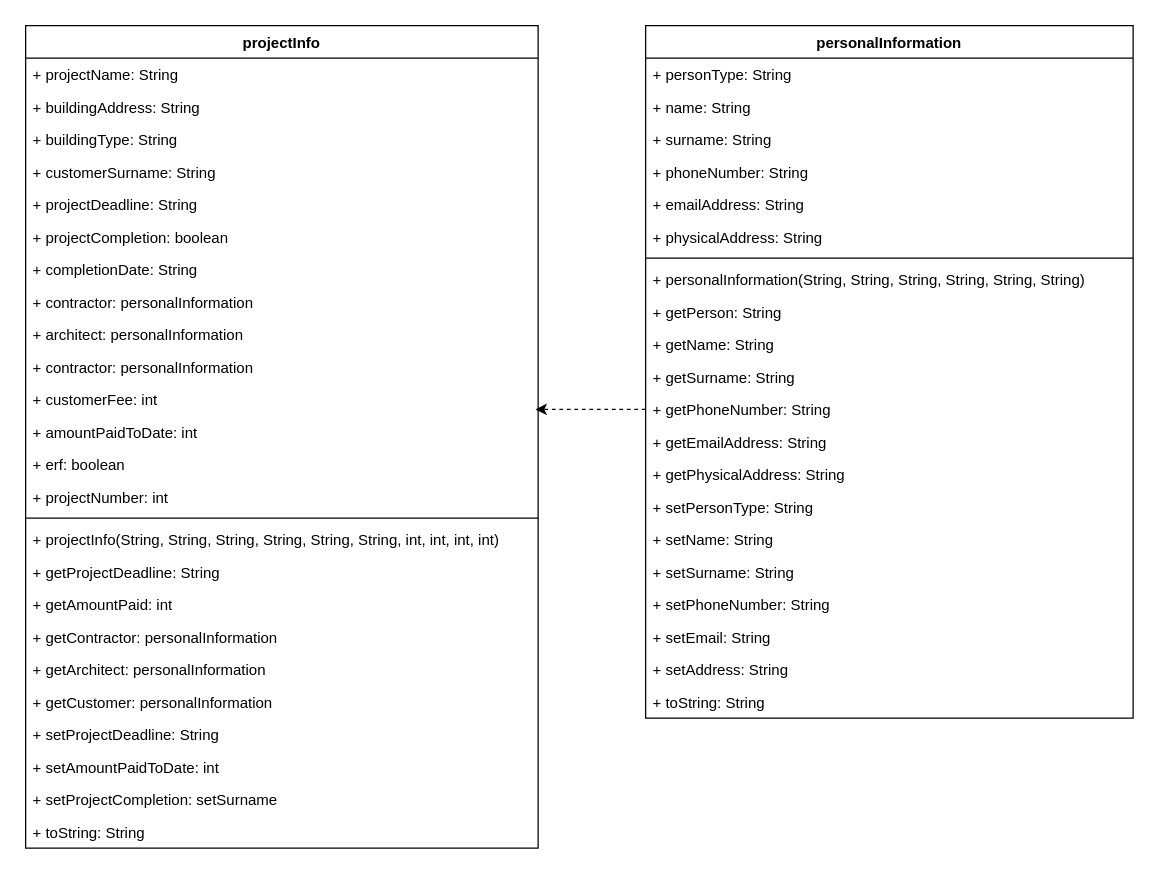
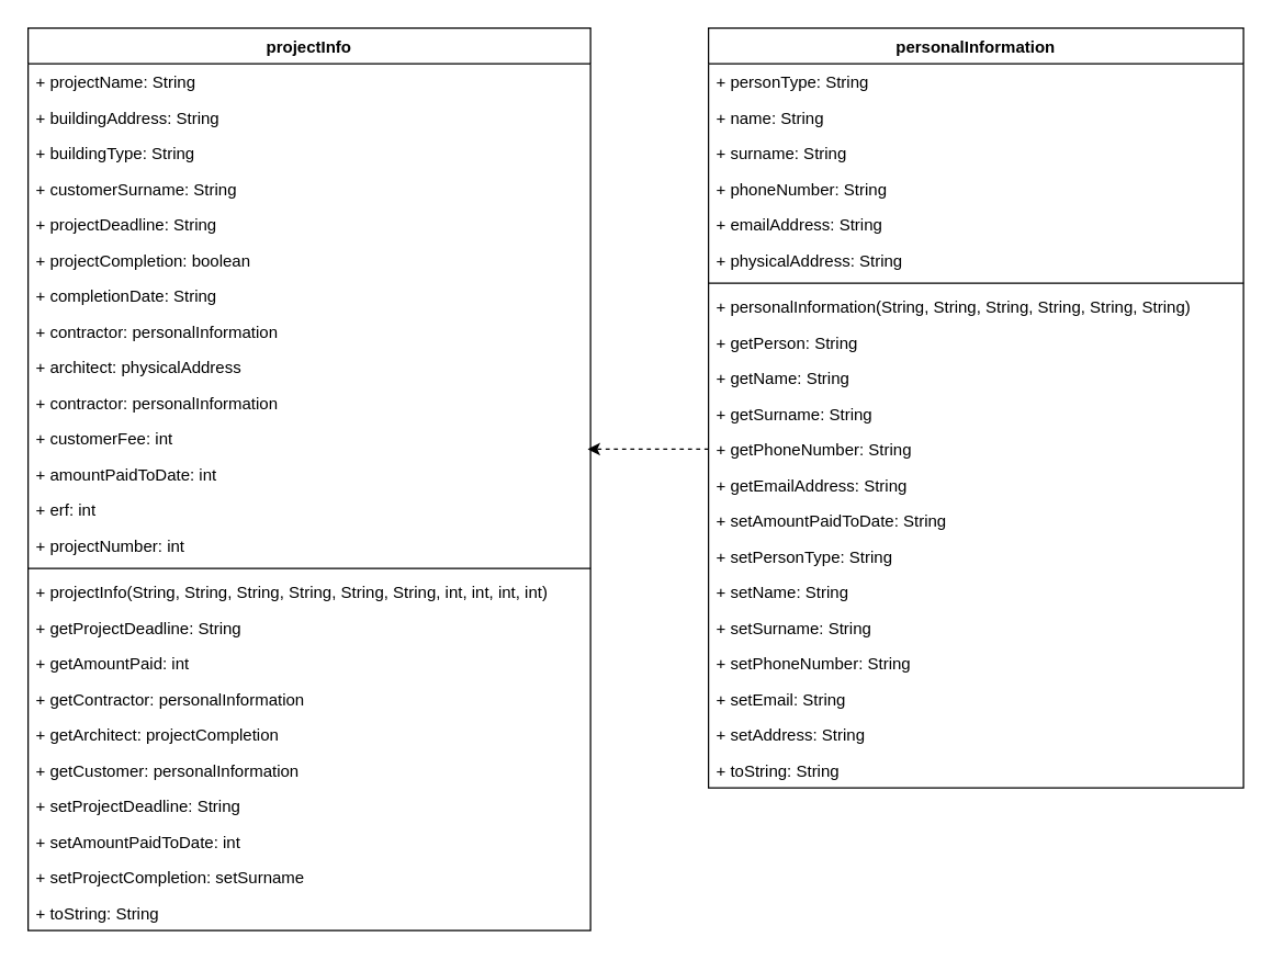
- <mxCell id="11" value="+ architect: personalInformation" style="text;strokeColor=none;fillColor=none;align=left;verticalAlign=top;spacingLeft=4;spacingRight=4;overflow=hidden;rotatable=0;points=[[0,0.5],[1,0.5]];portConstraint=eastwest;fontColor=#000000;" vertex="1" parent="2"><mxGeometry y="234" width="410" height="26" as="geometry" /></mxCell>
+ <mxCell id="11" value="+ architect: physicalAddress" style="text;strokeColor=none;fillColor=none;align=left;verticalAlign=top;spacingLeft=4;spacingRight=4;overflow=hidden;rotatable=0;points=[[0,0.5],[1,0.5]];portConstraint=eastwest;fontColor=#000000;" vertex="1" parent="2"><mxGeometry y="234" width="410" height="26" as="geometry" /></mxCell>
- <mxCell id="15" value="+ erf: boolean" style="text;strokeColor=none;fillColor=none;align=left;verticalAlign=top;spacingLeft=4;spacingRight=4;overflow=hidden;rotatable=0;points=[[0,0.5],[1,0.5]];portConstraint=eastwest;fontColor=#000000;" vertex="1" parent="2"><mxGeometry y="338" width="410" height="26" as="geometry" /></mxCell>
+ <mxCell id="15" value="+ erf: int" style="text;strokeColor=none;fillColor=none;align=left;verticalAlign=top;spacingLeft=4;spacingRight=4;overflow=hidden;rotatable=0;points=[[0,0.5],[1,0.5]];portConstraint=eastwest;fontColor=#000000;" vertex="1" parent="2"><mxGeometry y="338" width="410" height="26" as="geometry" /></mxCell>
- <mxCell id="42" value="+ getPhysicalAddress: String" style="text;strokeColor=none;fillColor=none;align=left;verticalAlign=top;spacingLeft=4;spacingRight=4;overflow=hidden;rotatable=0;points=[[0,0.5],[1,0.5]];portConstraint=eastwest;fontColor=#000000;" vertex="1" parent="28"><mxGeometry y="346" width="390" height="26" as="geometry" /></mxCell>
+ <mxCell id="42" value="+ setAmountPaidToDate: String" style="text;strokeColor=none;fillColor=none;align=left;verticalAlign=top;spacingLeft=4;spacingRight=4;overflow=hidden;rotatable=0;points=[[0,0.5],[1,0.5]];portConstraint=eastwest;fontColor=#000000;" vertex="1" parent="28"><mxGeometry y="346" width="390" height="26" as="geometry" /></mxCell>
- <mxCell id="22" value="+ getArchitect: personalInformation" style="text;strokeColor=none;fillColor=none;align=left;verticalAlign=top;spacingLeft=4;spacingRight=4;overflow=hidden;rotatable=0;points=[[0,0.5],[1,0.5]];portConstraint=eastwest;fontColor=#000000;" vertex="1" parent="2"><mxGeometry y="502" width="410" height="26" as="geometry" /></mxCell>
+ <mxCell id="22" value="+ getArchitect: projectCompletion" style="text;strokeColor=none;fillColor=none;align=left;verticalAlign=top;spacingLeft=4;spacingRight=4;overflow=hidden;rotatable=0;points=[[0,0.5],[1,0.5]];portConstraint=eastwest;fontColor=#000000;" vertex="1" parent="2"><mxGeometry y="502" width="410" height="26" as="geometry" /></mxCell>
